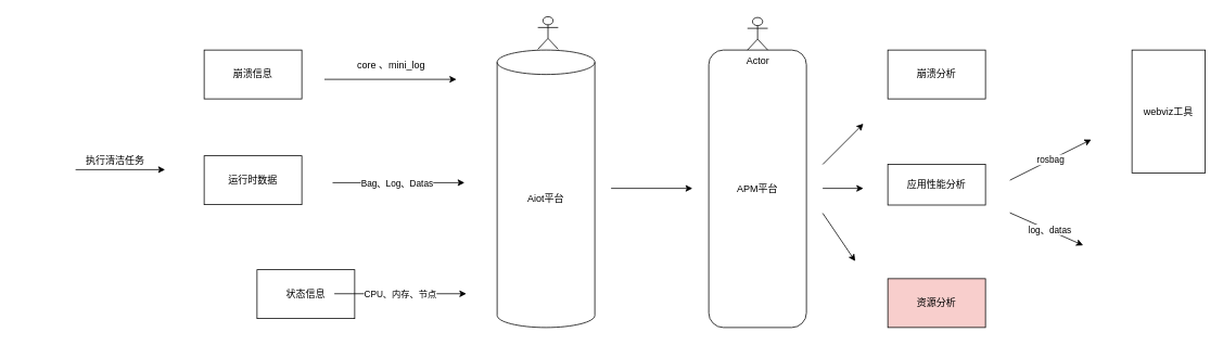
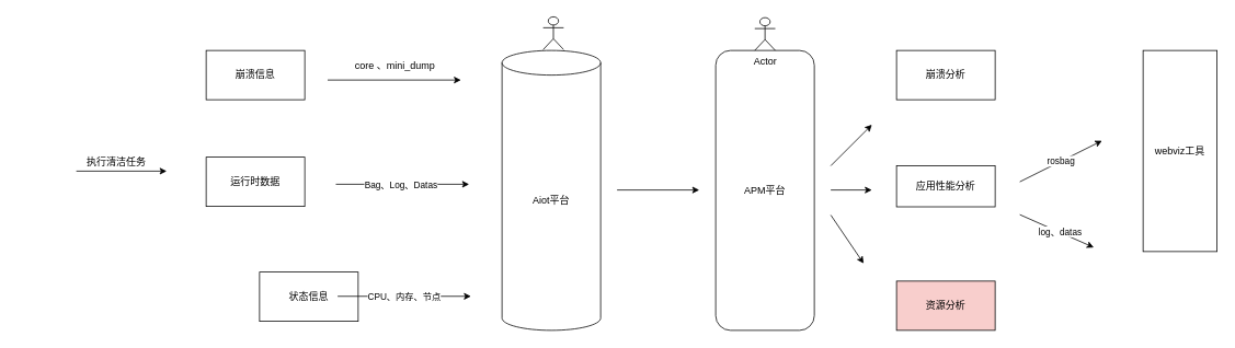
- <mxCell id="9" value="core 、mini_log" style="text;html=1;strokeColor=none;fillColor=none;align=center;verticalAlign=middle;whiteSpace=wrap;rounded=0;" vertex="1" parent="1"><mxGeometry x="400" y="65" width="160" height="30" as="geometry" /></mxCell>
+ <mxCell id="9" value="core 、mini_dump" style="text;html=1;strokeColor=none;fillColor=none;align=center;verticalAlign=middle;whiteSpace=wrap;rounded=0;" vertex="1" parent="1"><mxGeometry x="400" y="65" width="160" height="30" as="geometry" /></mxCell>
- <mxCell id="22" value="webviz工具" style="rounded=0;whiteSpace=wrap;html=1;" vertex="1" parent="1"><mxGeometry x="1390" y="61" width="90" height="151" as="geometry" /></mxCell>
+ <mxCell id="22" value="webviz工具" style="rounded=0;whiteSpace=wrap;html=1;" vertex="1" parent="1"><mxGeometry x="1390" y="61" width="90" height="245" as="geometry" /></mxCell>
